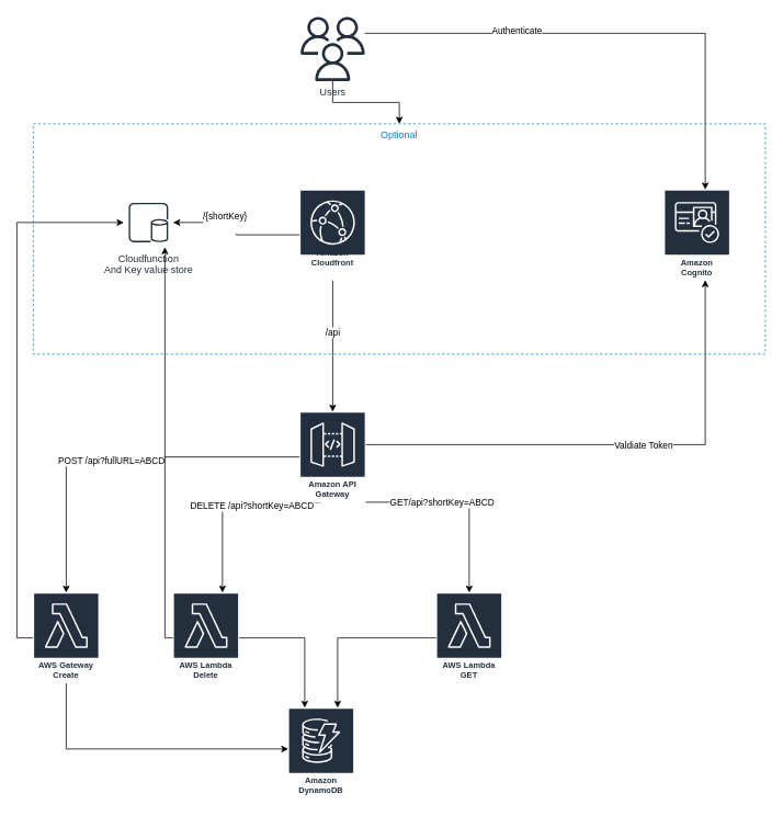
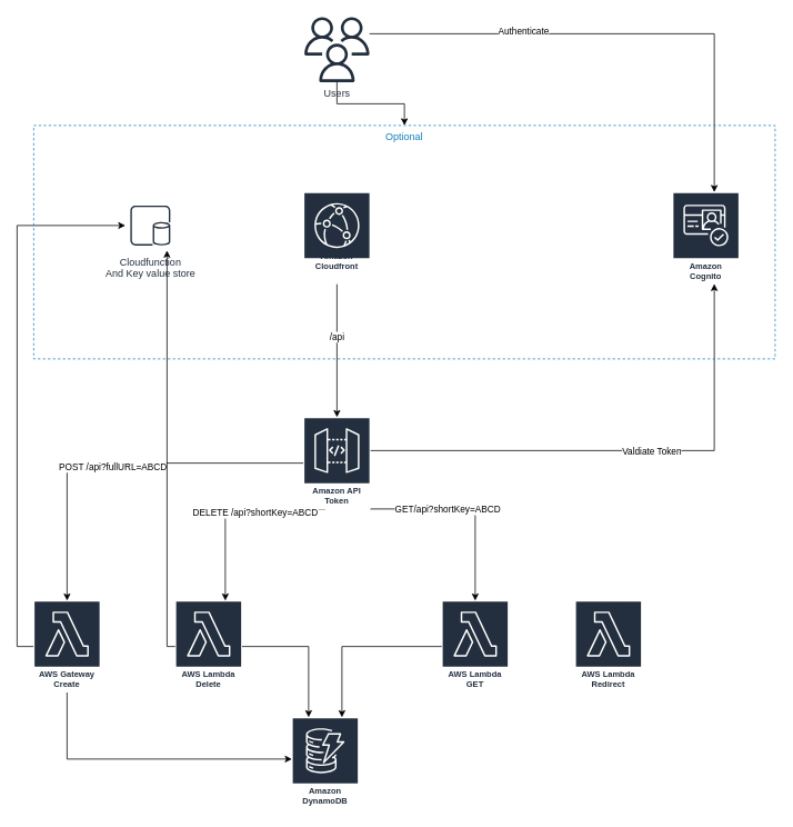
- <mxCell id="23" style="edgeStyle=orthogonalEdgeStyle;rounded=0;orthogonalLoop=1;jettySize=auto;html=1;" parent="1" source="25" target="26" edge="1"><mxGeometry relative="1" as="geometry" /></mxCell>
- <mxCell id="24" value="/{shortKey}&lt;div&gt;&lt;br&gt;&lt;/div&gt;" style="edgeLabel;html=1;align=center;verticalAlign=middle;resizable=0;points=[];" parent="23" vertex="1" connectable="0"><mxGeometry x="0.272" y="-1" relative="1" as="geometry"><mxPoint as="offset" /></mxGeometry></mxCell>
- <mxCell id="10" value="Amazon API Gateway" style="sketch=0;outlineConnect=0;fontColor=#232F3E;gradientColor=none;strokeColor=#ffffff;fillColor=#232F3E;dashed=0;verticalLabelPosition=middle;verticalAlign=bottom;align=center;html=1;whiteSpace=wrap;fontSize=10;fontStyle=1;spacing=3;shape=mxgraph.aws4.productIcon;prIcon=mxgraph.aws4.api_gateway;" parent="1" vertex="1"><mxGeometry x="364" y="500" width="80" height="110" as="geometry" /></mxCell>
+ <mxCell id="10" value="Amazon API Token" style="sketch=0;outlineConnect=0;fontColor=#232F3E;gradientColor=none;strokeColor=#ffffff;fillColor=#232F3E;dashed=0;verticalLabelPosition=middle;verticalAlign=bottom;align=center;html=1;whiteSpace=wrap;fontSize=10;fontStyle=1;spacing=3;shape=mxgraph.aws4.productIcon;prIcon=mxgraph.aws4.api_gateway;" parent="1" vertex="1"><mxGeometry x="364" y="500" width="80" height="110" as="geometry" /></mxCell>
+ <mxCell id="20" value="AWS Lambda&lt;br&gt;Redirect" style="sketch=0;outlineConnect=0;fontColor=#232F3E;gradientColor=none;strokeColor=#ffffff;fillColor=#232F3E;dashed=0;verticalLabelPosition=middle;verticalAlign=bottom;align=center;html=1;whiteSpace=wrap;fontSize=10;fontStyle=1;spacing=3;shape=mxgraph.aws4.productIcon;prIcon=mxgraph.aws4.lambda;" parent="1" vertex="1"><mxGeometry x="690" y="720" width="80" height="110" as="geometry" /></mxCell>
